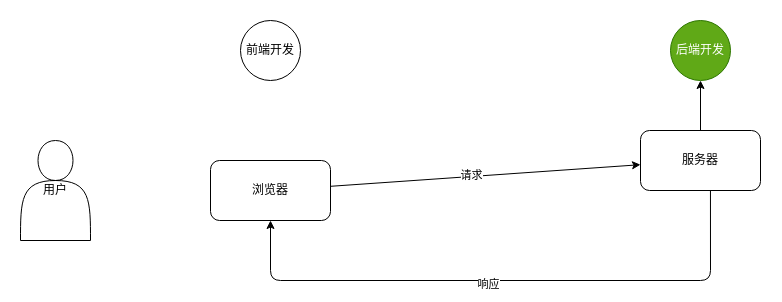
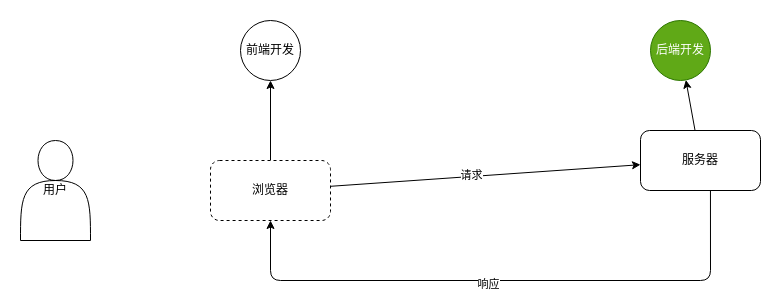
- <mxCell id="12" value="后端开发" style="ellipse;whiteSpace=wrap;html=1;rounded=1;fillColor=#60a917;fontColor=#ffffff;strokeColor=#2D7600;" vertex="1" parent="1"><mxGeometry x="670" y="20" width="60" height="60" as="geometry" /></mxCell>
+ <mxCell id="12" value="后端开发" style="ellipse;whiteSpace=wrap;html=1;rounded=1;fillColor=#60a917;fontColor=#ffffff;strokeColor=#2D7600;" vertex="1" parent="1"><mxGeometry x="650" y="20" width="60" height="60" as="geometry" /></mxCell>
+ <mxCell id="6" value="" style="edgeStyle=none;html=1;" edge="1" parent="1" source="7" target="11"><mxGeometry relative="1" as="geometry" /></mxCell>
- <mxCell id="7" value="浏览器" style="rounded=1;whiteSpace=wrap;html=1;" vertex="1" parent="1"><mxGeometry x="210" y="160" width="120" height="60" as="geometry" /></mxCell>
+ <mxCell id="7" value="浏览器" style="rounded=1;whiteSpace=wrap;html=1;dashed=1;" vertex="1" parent="1"><mxGeometry x="210" y="160" width="120" height="60" as="geometry" /></mxCell>
